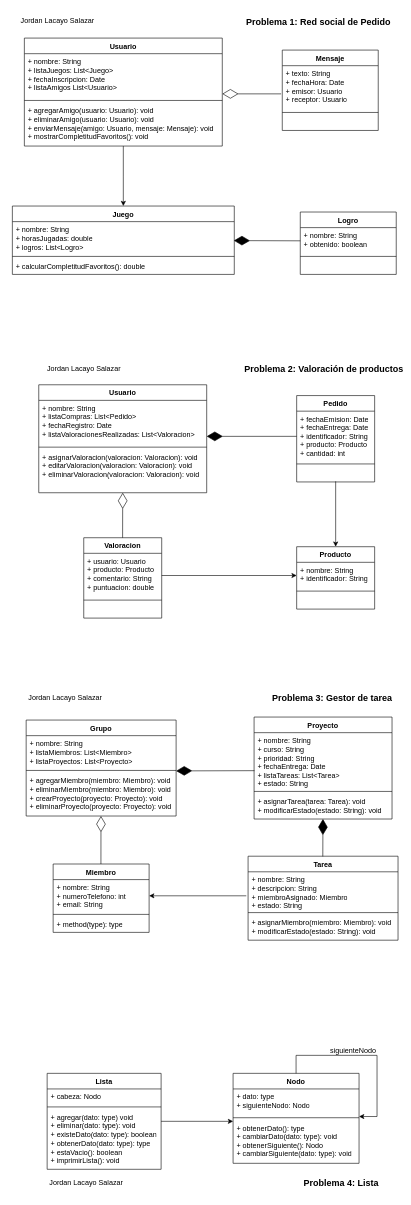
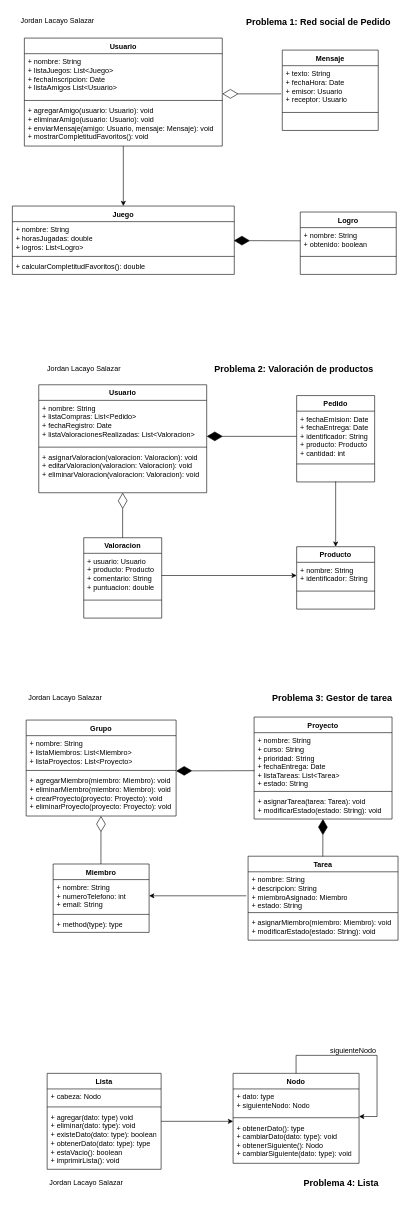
- <mxCell id="28" value="Problema 2: Valoración de productos" style="text;html=1;align=center;verticalAlign=middle;resizable=0;points=[];autosize=1;strokeColor=none;fillColor=none;fontSize=15;fontStyle=1" vertex="1" parent="1"><mxGeometry x="404" y="600" width="270" height="30" as="geometry" /></mxCell>
+ <mxCell id="28" value="Problema 2: Valoración de productos" style="text;html=1;align=center;verticalAlign=middle;resizable=0;points=[];autosize=1;strokeColor=none;fillColor=none;fontSize=15;fontStyle=1" vertex="1" parent="1"><mxGeometry x="354" y="600" width="270" height="30" as="geometry" /></mxCell>
